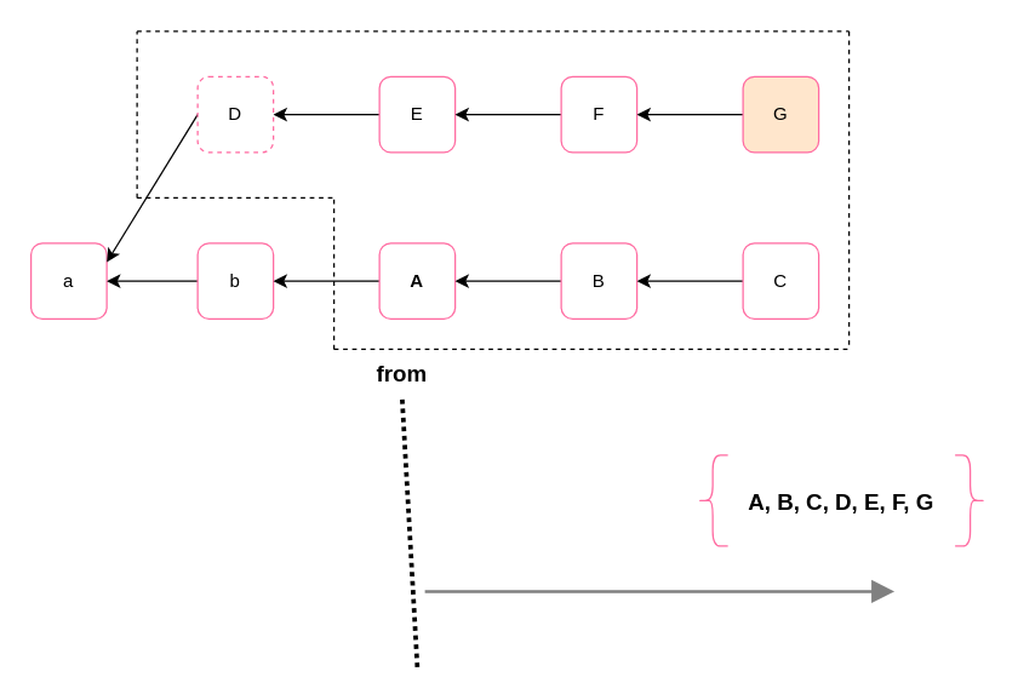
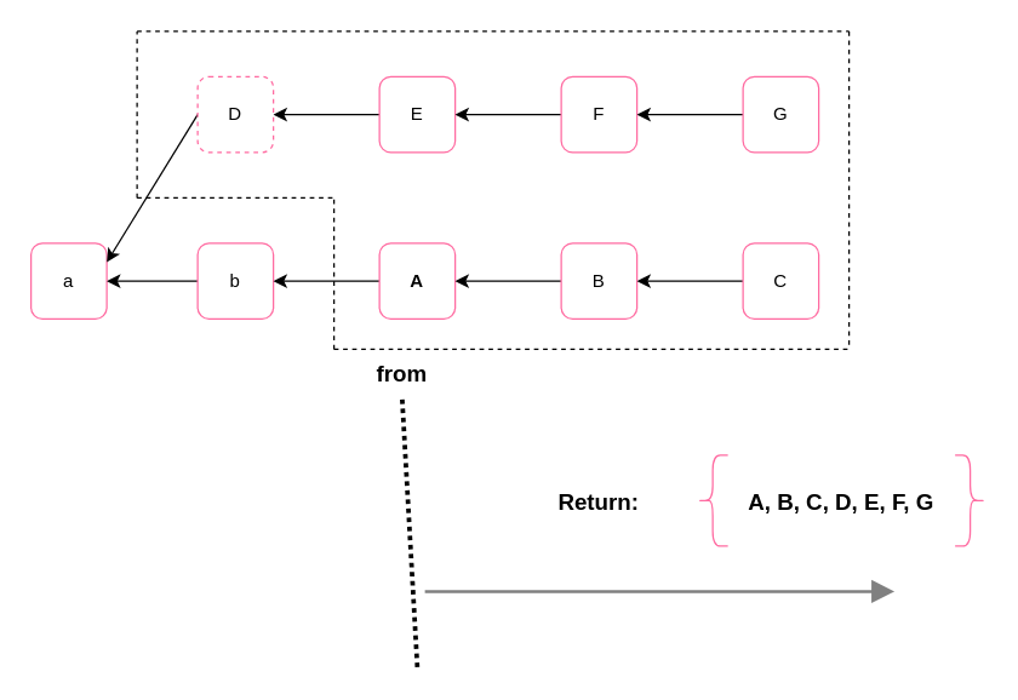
- <mxCell id="18" value="G" style="rounded=1;whiteSpace=wrap;html=1;strokeColor=#FF6BA1;fillColor=#ffe6cc;" vertex="1" parent="1"><mxGeometry x="490" y="50" width="50" height="50" as="geometry" /></mxCell>
+ <mxCell id="18" value="G" style="rounded=1;whiteSpace=wrap;html=1;strokeColor=#FF6BA1;" vertex="1" parent="1"><mxGeometry x="490" y="50" width="50" height="50" as="geometry" /></mxCell>
+ <mxCell id="31" value="Return:" style="text;strokeColor=none;fillColor=none;align=center;verticalAlign=middle;spacingLeft=4;spacingRight=4;overflow=hidden;points=[[0,0.5],[1,0.5]];portConstraint=eastwest;rotatable=0;fontStyle=1;fontSize=15;" vertex="1" parent="1"><mxGeometry x="355" y="315" width="80" height="30" as="geometry" /></mxCell>
